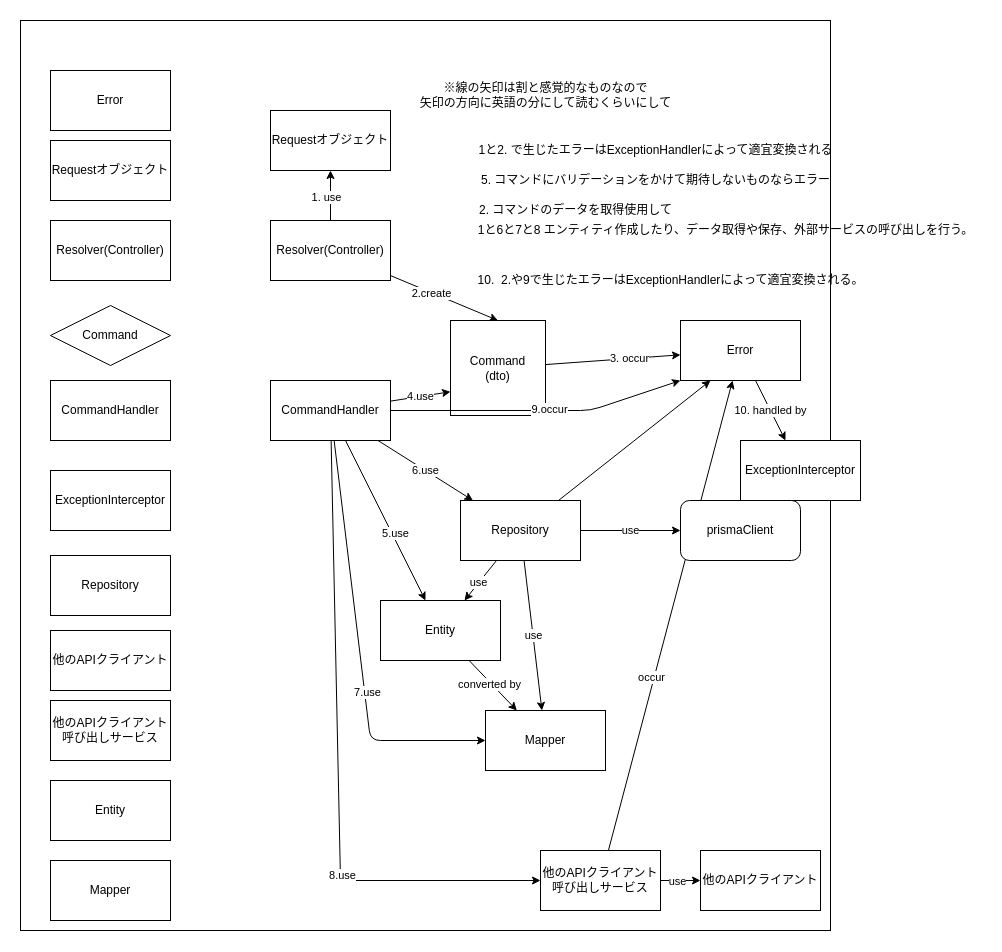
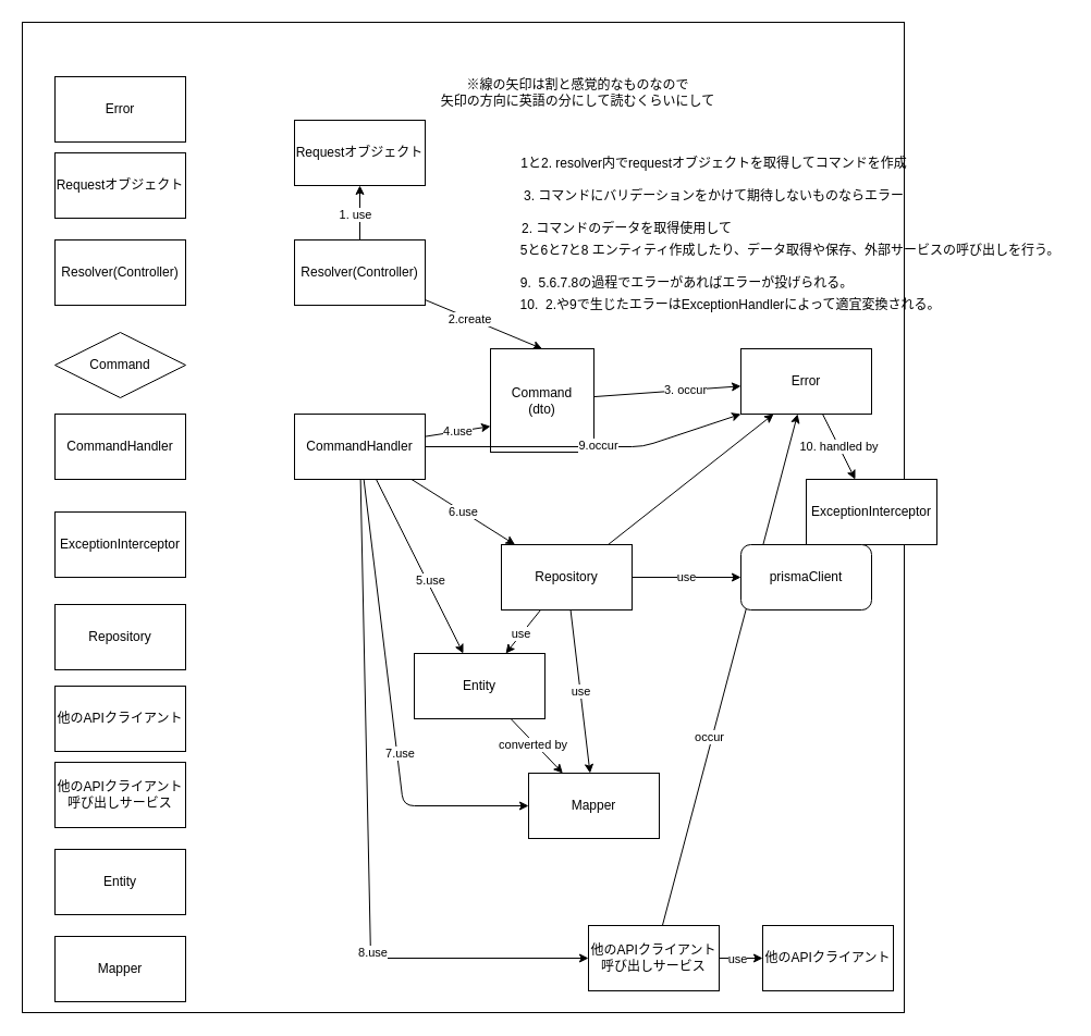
- <mxCell id="54" value="※線の矢印は割と感覚的なものなので&lt;br&gt;矢印の方向に英語の分にして読むくらいにして" style="text;html=1;align=center;verticalAlign=middle;resizable=0;points=[];autosize=1;strokeColor=none;fillColor=none;" parent="1" vertex="1"><mxGeometry x="410" y="80" width="270" height="30" as="geometry" /></mxCell>
+ <mxCell id="54" value="※線の矢印は割と感覚的なものなので&lt;br&gt;矢印の方向に英語の分にして読むくらいにして" style="text;html=1;align=center;verticalAlign=middle;resizable=0;points=[];autosize=1;strokeColor=none;fillColor=none;" parent="1" vertex="1"><mxGeometry x="395" y="70" width="270" height="30" as="geometry" /></mxCell>
- <mxCell id="55" value="1と2. で生じたエラーはExceptionHandlerによって適宜変換される" style="text;html=1;align=center;verticalAlign=middle;resizable=0;points=[];autosize=1;strokeColor=none;fillColor=none;" parent="1" vertex="1"><mxGeometry x="470" y="140" width="370" height="20" as="geometry" /></mxCell>
+ <mxCell id="55" value="1と2. resolver内でrequestオブジェクトを取得してコマンドを作成" style="text;html=1;align=center;verticalAlign=middle;resizable=0;points=[];autosize=1;strokeColor=none;fillColor=none;" parent="1" vertex="1"><mxGeometry x="470" y="140" width="370" height="20" as="geometry" /></mxCell>
- <mxCell id="56" value="5. コマンドにバリデーションをかけて期待しないものならエラー" style="text;html=1;align=center;verticalAlign=middle;resizable=0;points=[];autosize=1;strokeColor=none;fillColor=none;" parent="1" vertex="1"><mxGeometry x="475" y="170" width="360" height="20" as="geometry" /></mxCell>
+ <mxCell id="56" value="3. コマンドにバリデーションをかけて期待しないものならエラー" style="text;html=1;align=center;verticalAlign=middle;resizable=0;points=[];autosize=1;strokeColor=none;fillColor=none;" parent="1" vertex="1"><mxGeometry x="475" y="170" width="360" height="20" as="geometry" /></mxCell>
- <mxCell id="58" value="1と6と7と8 エンティティ作成したり、データ取得や保存、外部サービスの呼び出しを行う。" style="text;html=1;align=center;verticalAlign=middle;resizable=0;points=[];autosize=1;strokeColor=none;fillColor=none;" parent="1" vertex="1"><mxGeometry x="470" y="220" width="510" height="20" as="geometry" /></mxCell>
+ <mxCell id="58" value="5と6と7と8 エンティティ作成したり、データ取得や保存、外部サービスの呼び出しを行う。" style="text;html=1;align=center;verticalAlign=middle;resizable=0;points=[];autosize=1;strokeColor=none;fillColor=none;" parent="1" vertex="1"><mxGeometry x="470" y="220" width="510" height="20" as="geometry" /></mxCell>
+ <mxCell id="59" value="9.&amp;nbsp; 5.6.7.8の過程でエラーがあればエラーが投げられる。" style="text;html=1;align=center;verticalAlign=middle;resizable=0;points=[];autosize=1;strokeColor=none;fillColor=none;" parent="1" vertex="1"><mxGeometry x="470" y="250" width="320" height="20" as="geometry" /></mxCell>
